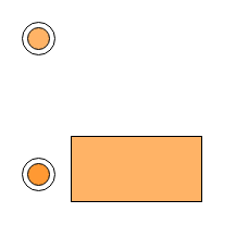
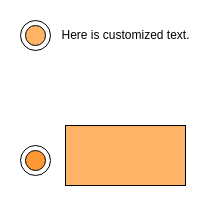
+ <mxCell id="8" value="Here is customized text." style="text;html=1;resizable=0;autosize=1;align=center;verticalAlign=middle;points=[];fillColor=none;strokeColor=none;rounded=0;" vertex="1" parent="1"><mxGeometry x="55" y="25" width="140" height="20" as="geometry" /></mxCell>
